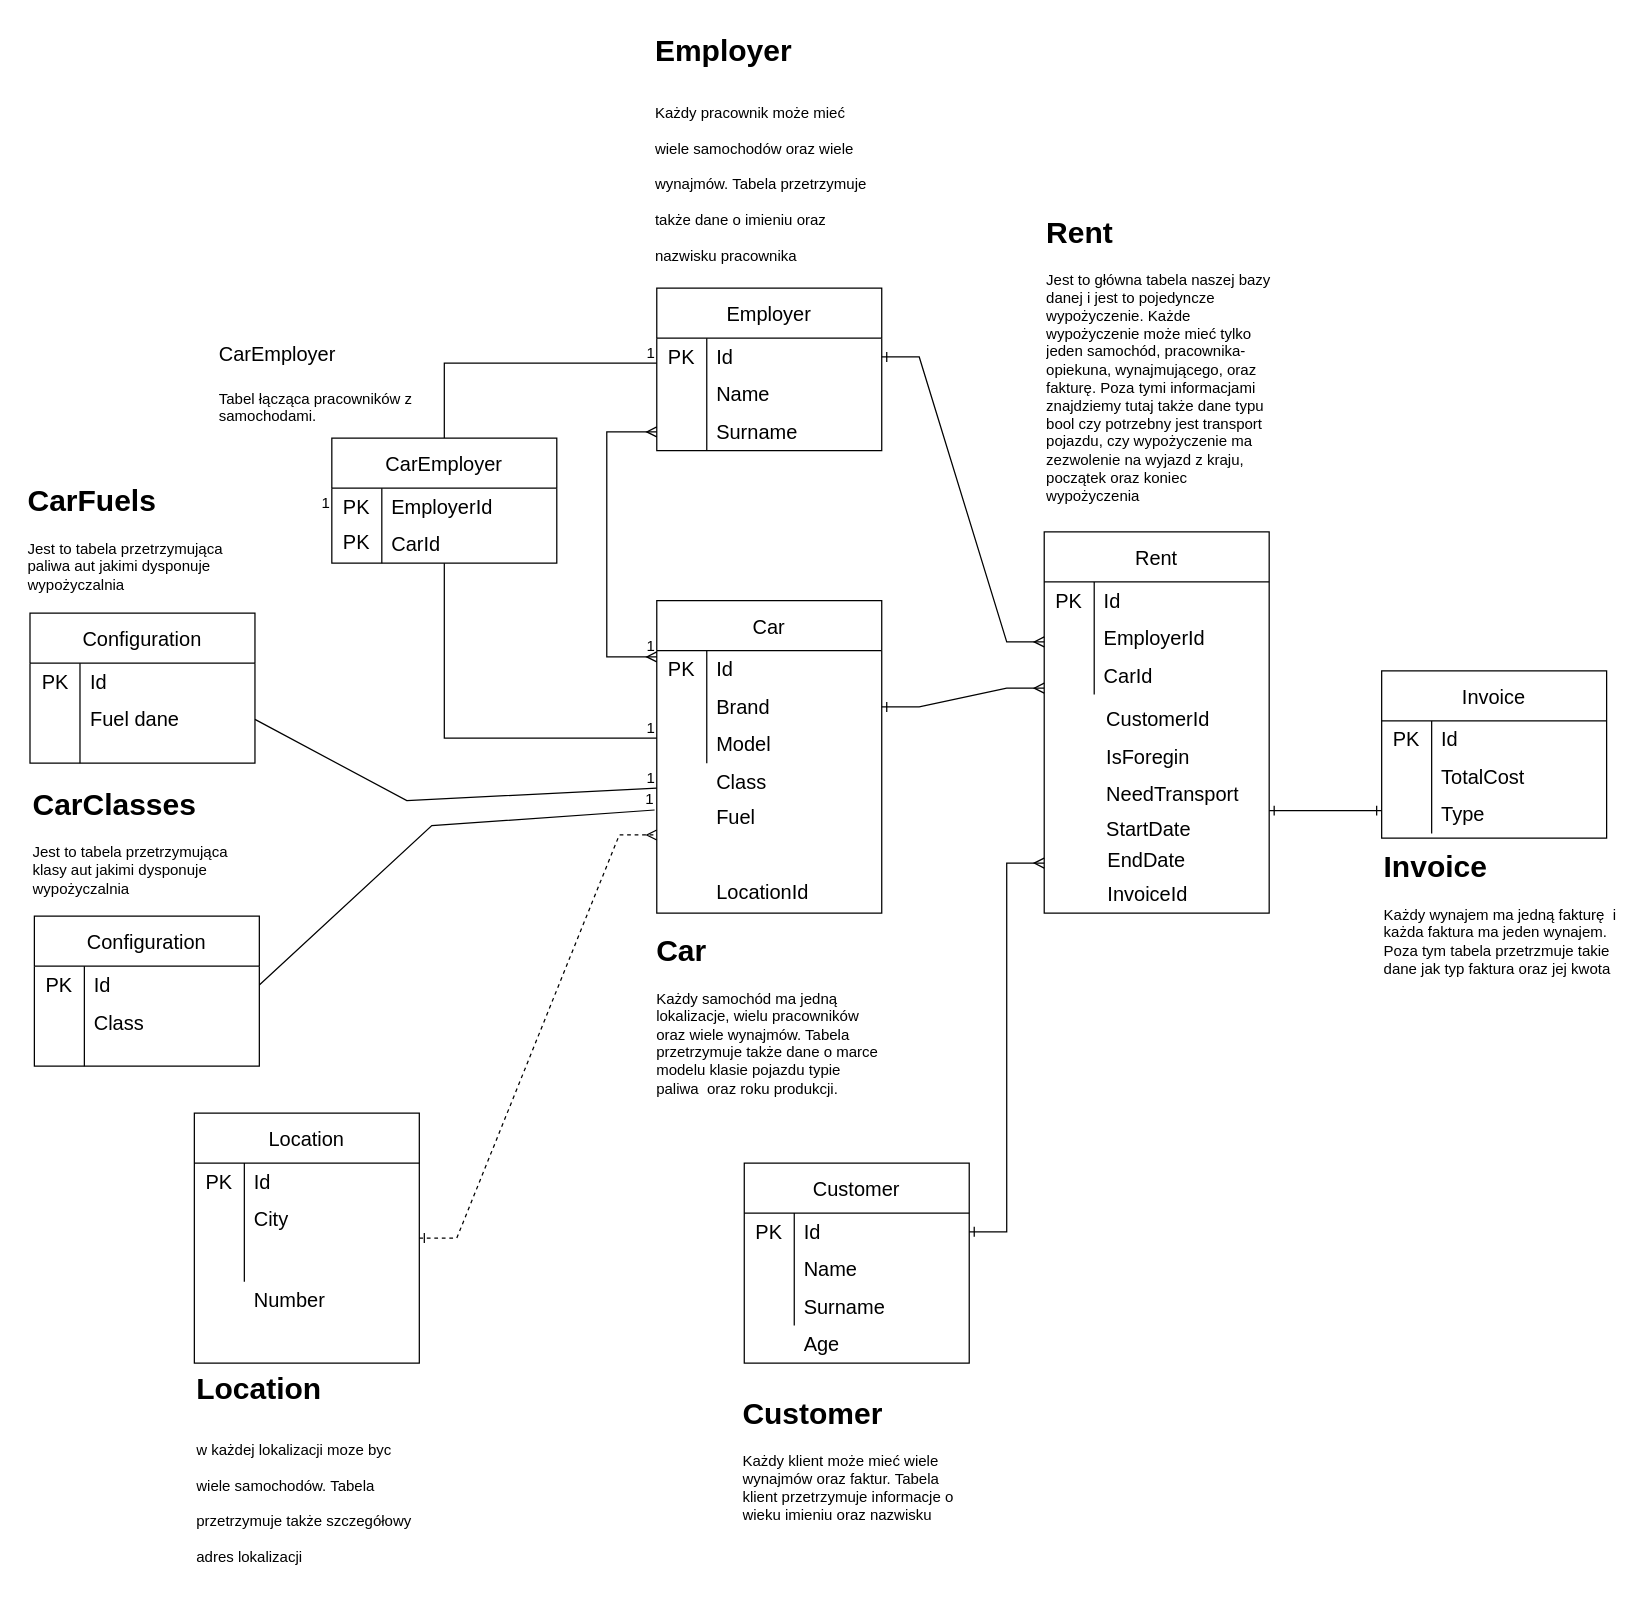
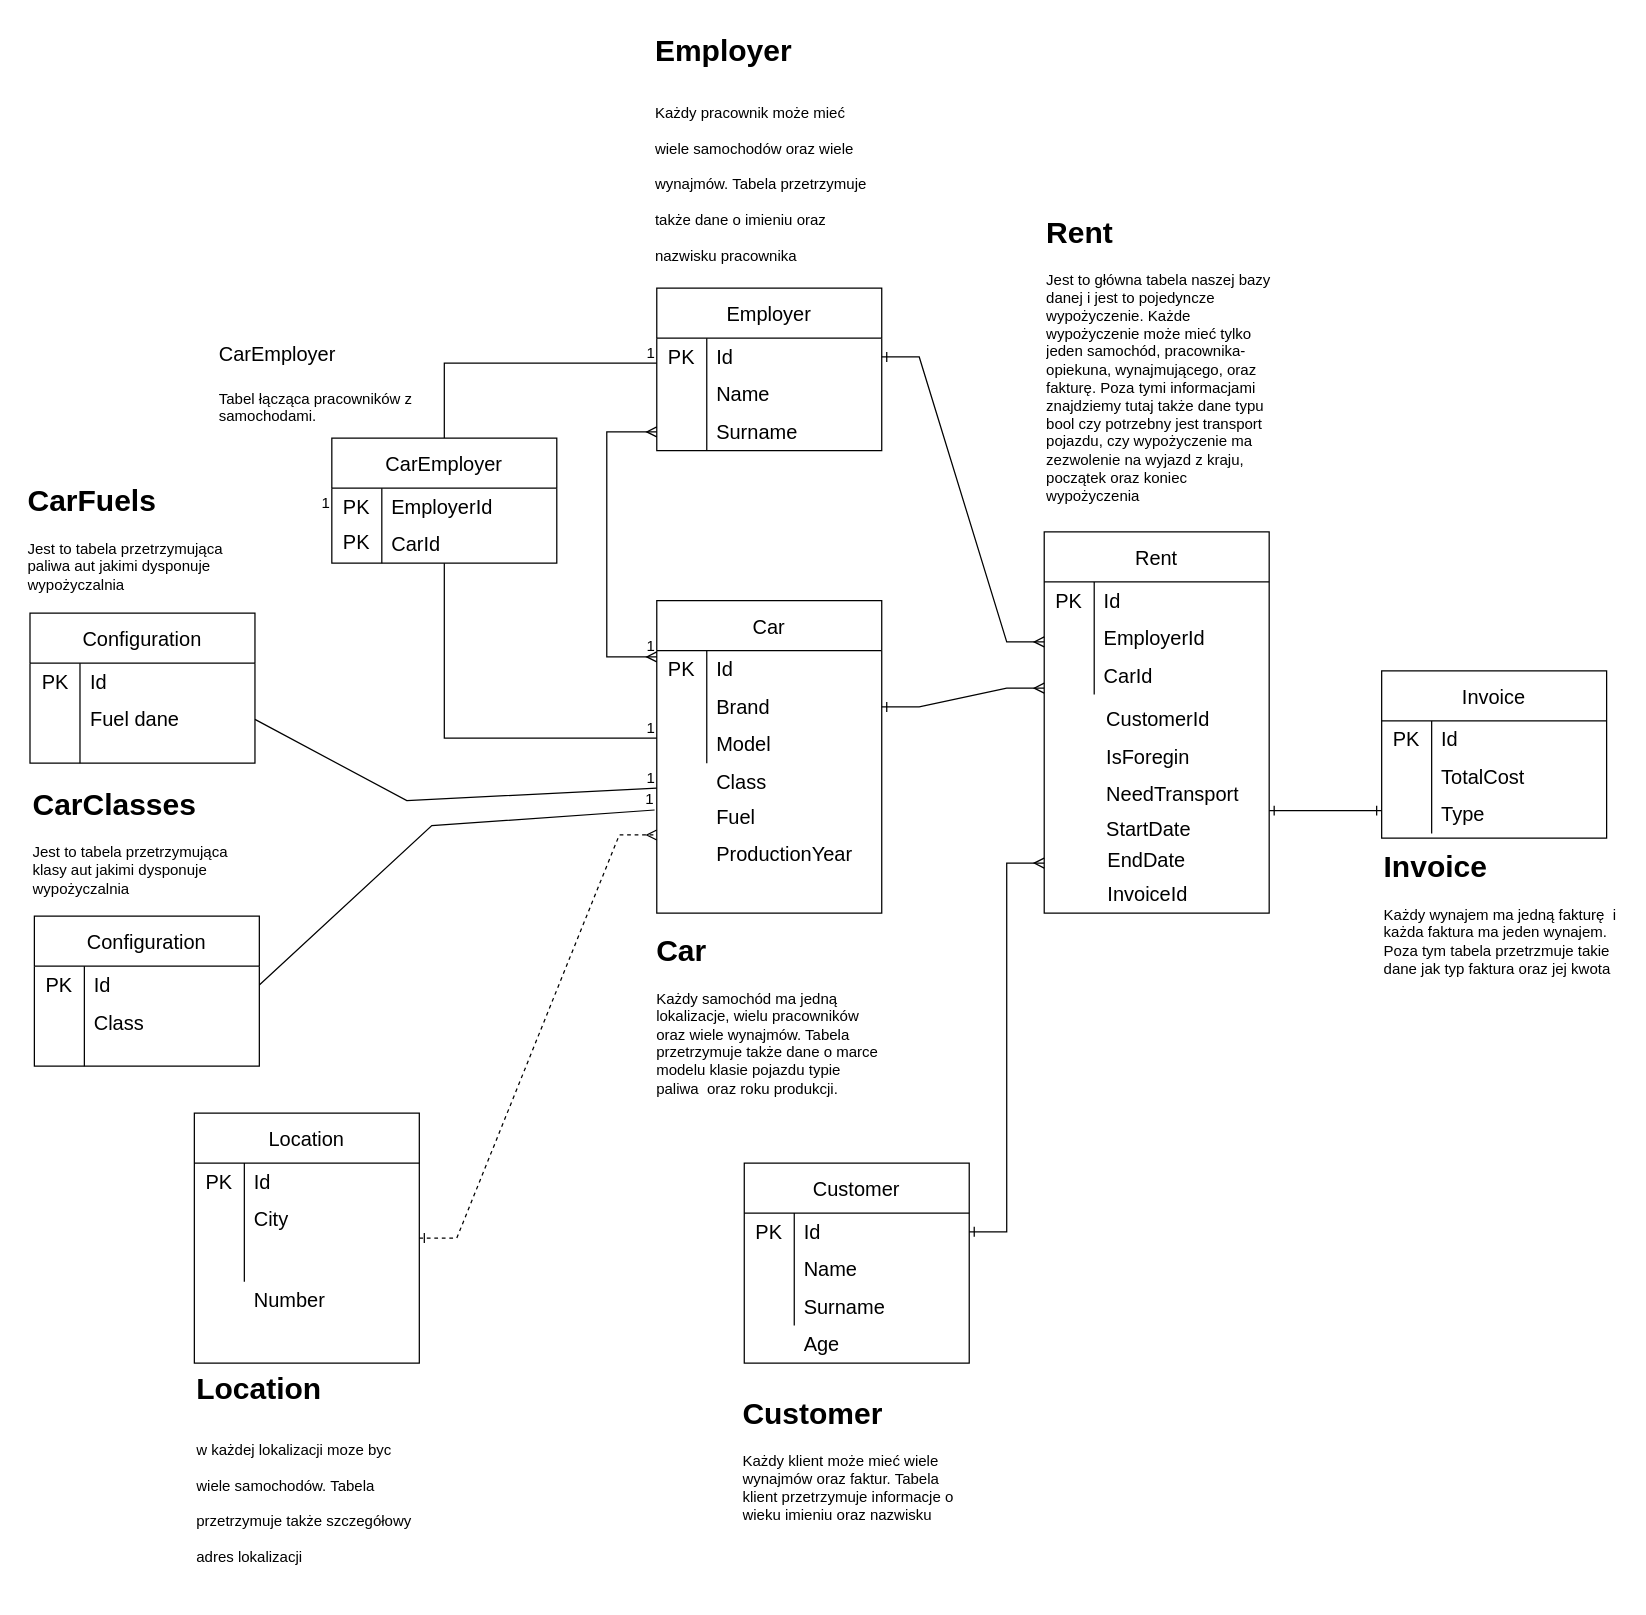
+ <mxCell id="51" value="ProductionYear" style="shape=partialRectangle;html=1;whiteSpace=wrap;connectable=0;fillColor=none;top=0;left=0;bottom=0;right=0;align=left;spacingLeft=6;overflow=hidden;strokeColor=inherit;fontSize=16;" parent="1" vertex="1"><mxGeometry x="565" y="668" width="140" height="30" as="geometry"><mxRectangle width="140" height="30" as="alternateBounds" /></mxGeometry></mxCell>
- <mxCell id="55" value="LocationId" style="shape=partialRectangle;html=1;whiteSpace=wrap;connectable=0;fillColor=none;top=0;left=0;bottom=0;right=0;align=left;spacingLeft=6;overflow=hidden;strokeColor=inherit;fontSize=16;" parent="1" vertex="1"><mxGeometry x="565" y="698" width="140" height="30" as="geometry"><mxRectangle width="140" height="30" as="alternateBounds" /></mxGeometry></mxCell>
